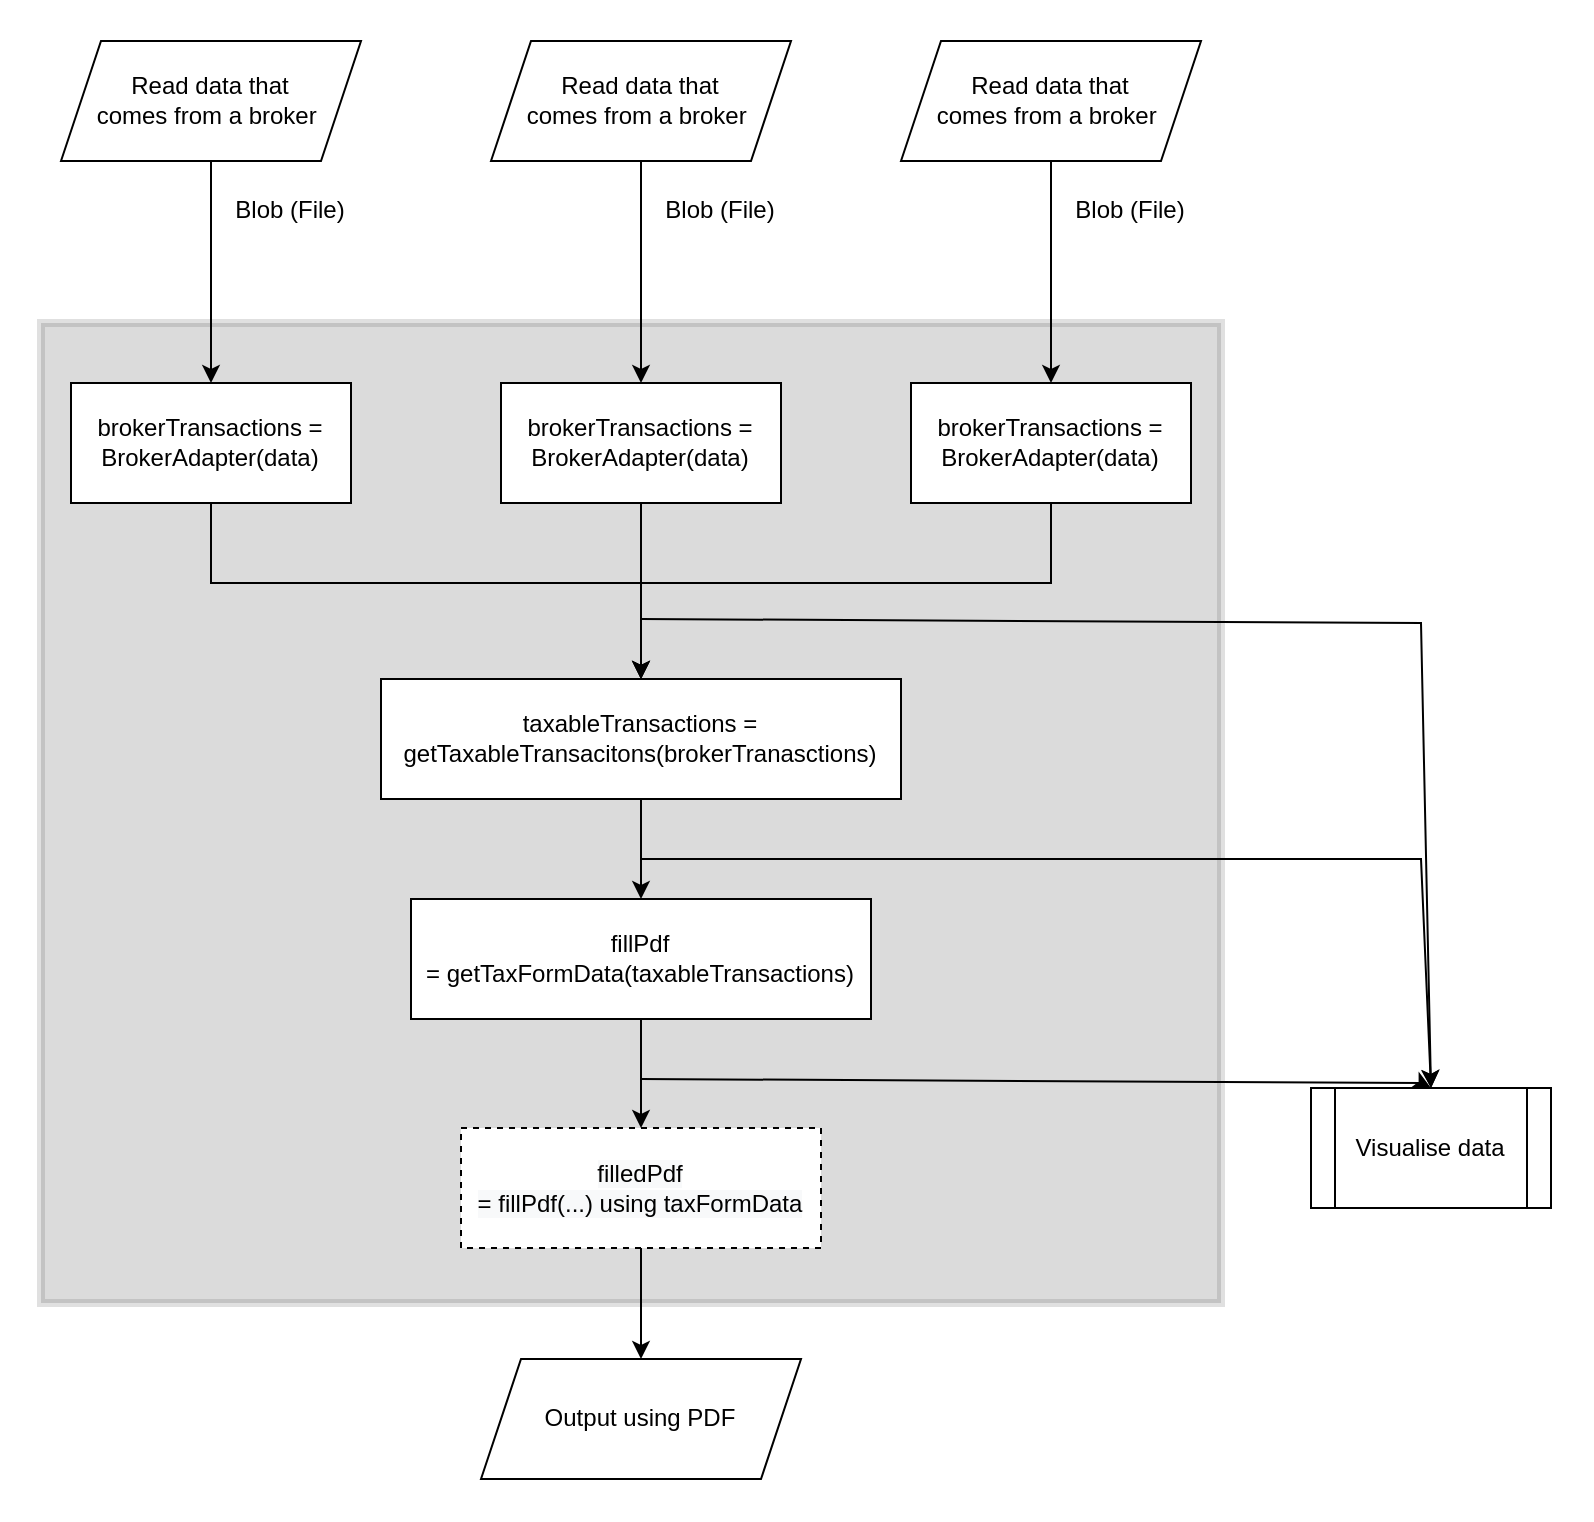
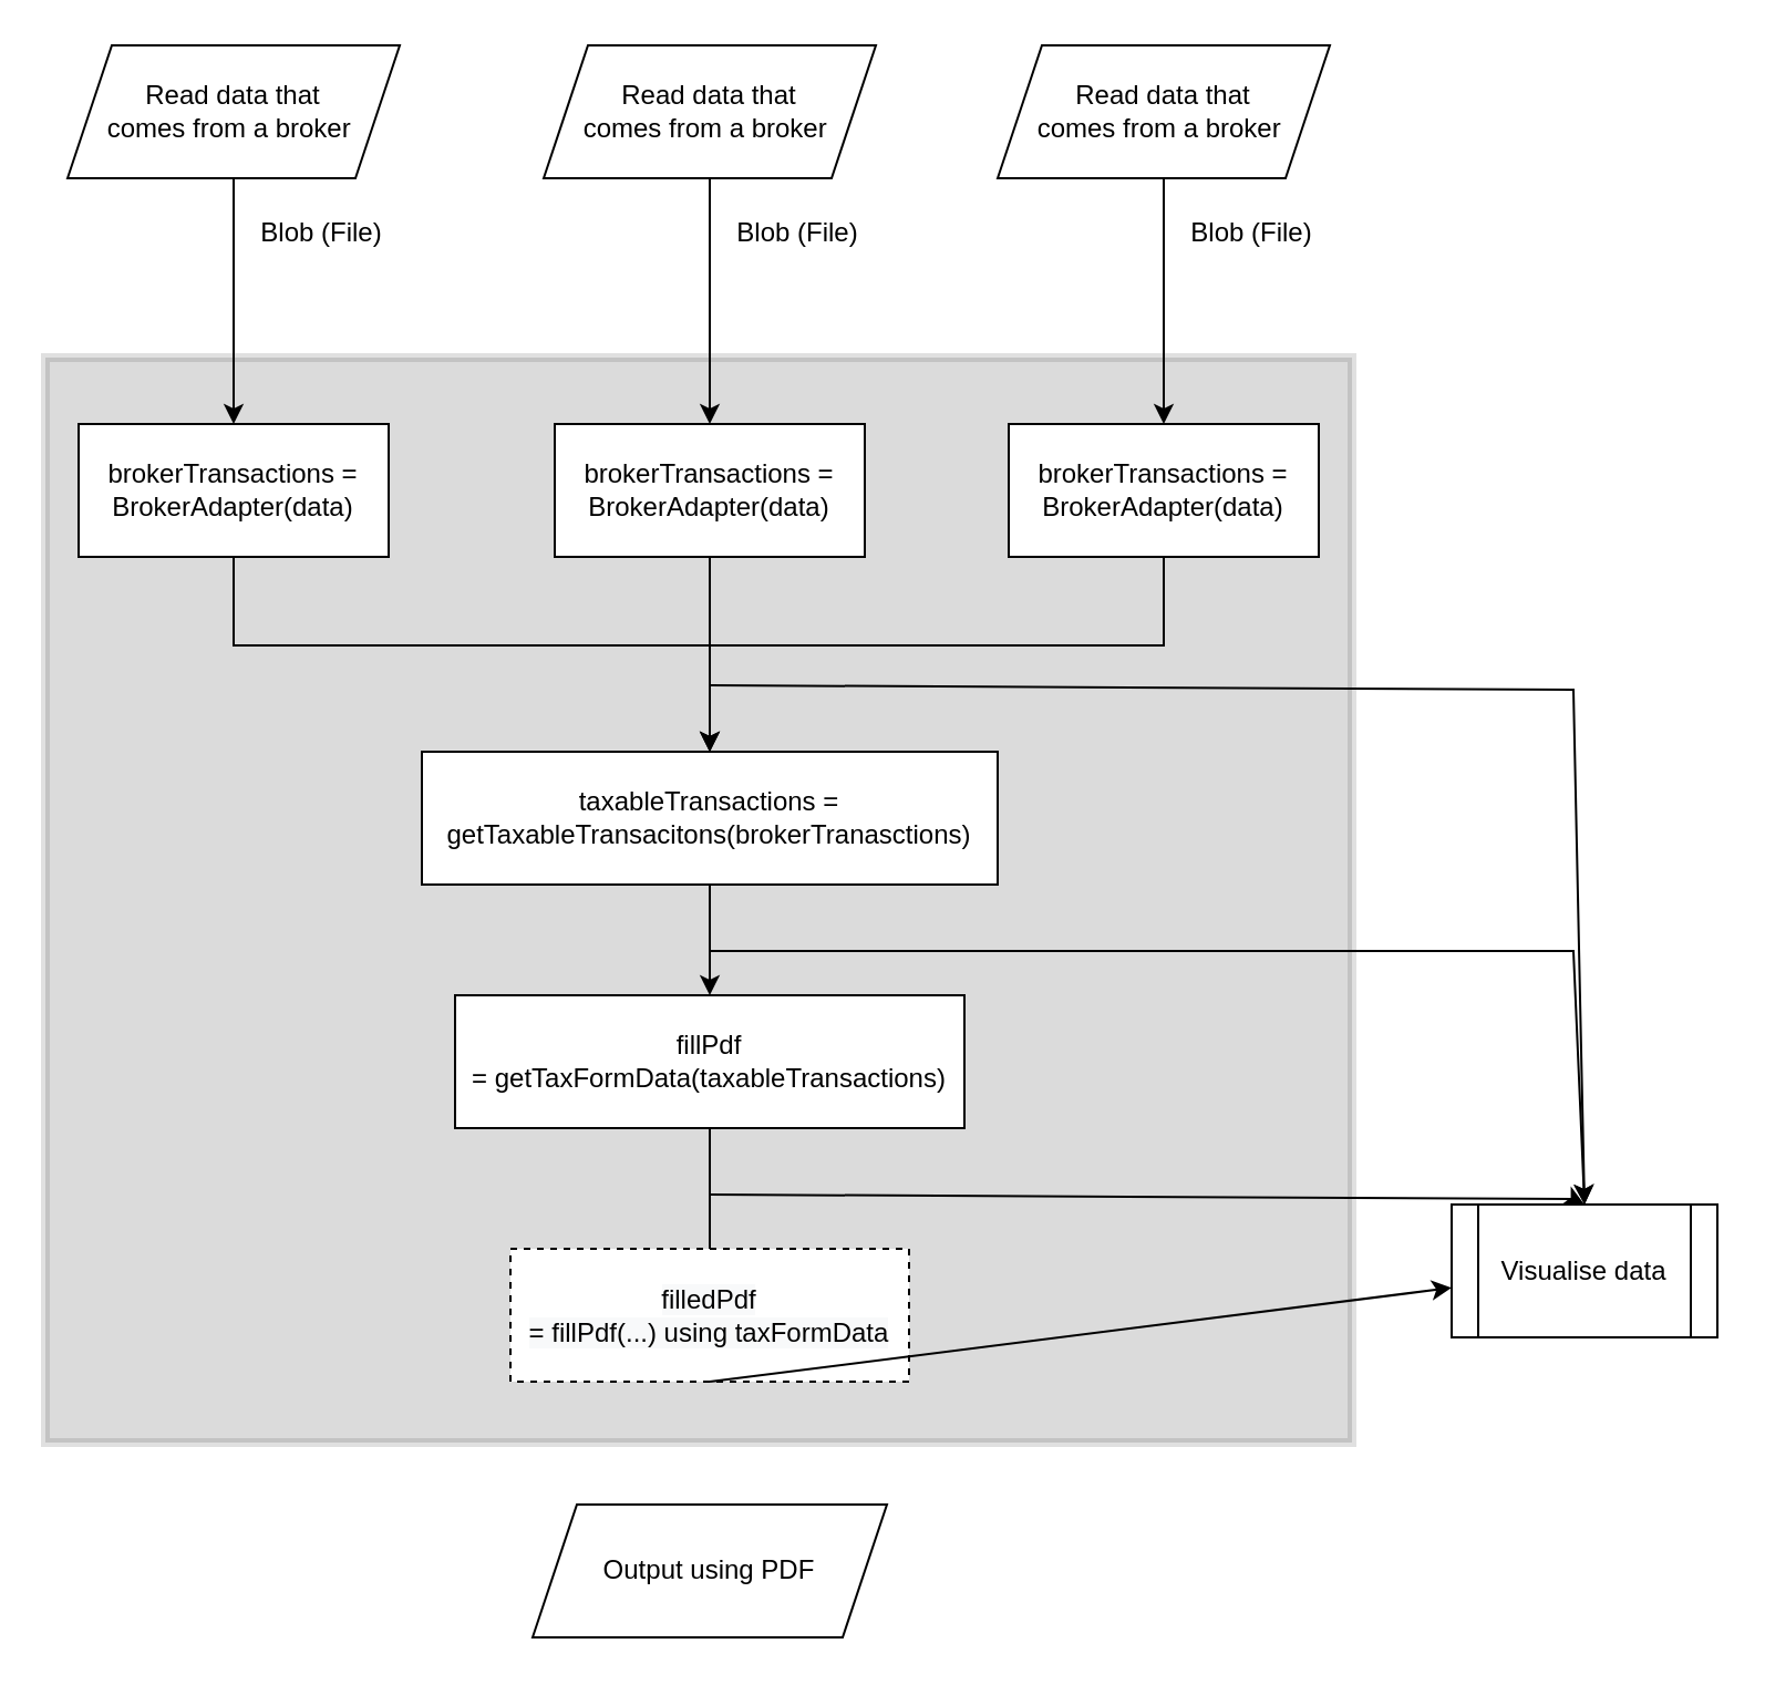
- <mxCell id="12" value="" style="endArrow=classic;html=1;rounded=0;exitX=0.5;exitY=1;exitDx=0;exitDy=0;entryX=0.5;entryY=0;entryDx=0;entryDy=0;" parent="1" source="6" target="7" edge="1"><mxGeometry width="50" height="50" relative="1" as="geometry"><mxPoint x="330" y="639" as="sourcePoint" /><mxPoint x="380" y="589" as="targetPoint" /></mxGeometry></mxCell>
+ <mxCell id="12" value="" style="endArrow=none;html=1;rounded=0;exitX=0.5;exitY=1;exitDx=0;exitDy=0;entryX=0.5;entryY=0;entryDx=0;entryDy=0;" parent="1" source="6" target="7" edge="1"><mxGeometry width="50" height="50" relative="1" as="geometry"><mxPoint x="330" y="639" as="sourcePoint" /><mxPoint x="380" y="589" as="targetPoint" /></mxGeometry></mxCell>
- <mxCell id="13" value="" style="endArrow=classic;html=1;rounded=0;exitX=0.5;exitY=1;exitDx=0;exitDy=0;entryX=0.5;entryY=0;entryDx=0;entryDy=0;" parent="1" source="7" target="8" edge="1"><mxGeometry width="50" height="50" relative="1" as="geometry"><mxPoint x="330" y="639" as="sourcePoint" /><mxPoint x="380" y="589" as="targetPoint" /></mxGeometry></mxCell>
+ <mxCell id="13" value="" style="endArrow=classic;html=1;rounded=0;exitX=0.5;exitY=1;exitDx=0;exitDy=0;" parent="1" source="7" target="15" edge="1"><mxGeometry width="50" height="50" relative="1" as="geometry"><mxPoint x="330" y="639" as="sourcePoint" /><mxPoint x="380" y="589" as="targetPoint" /></mxGeometry></mxCell>
